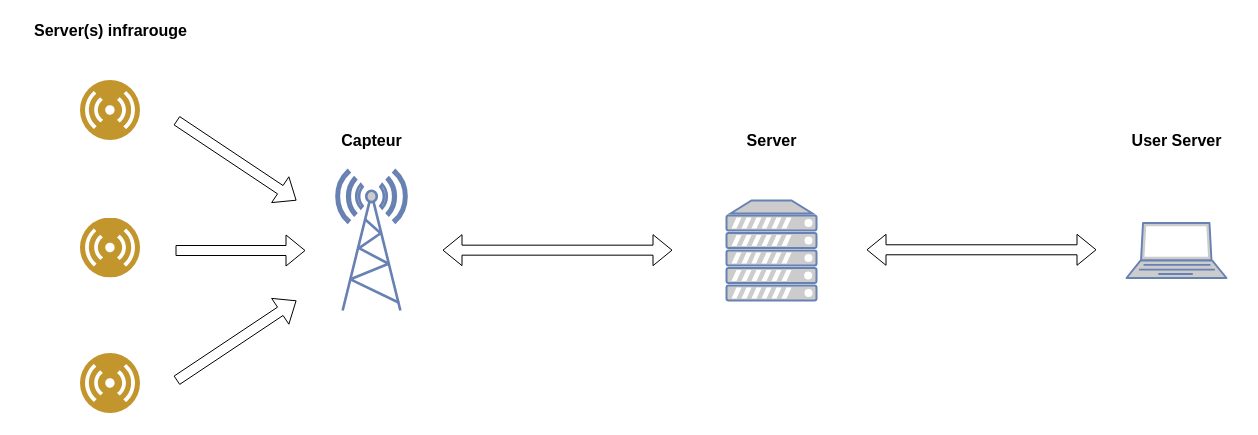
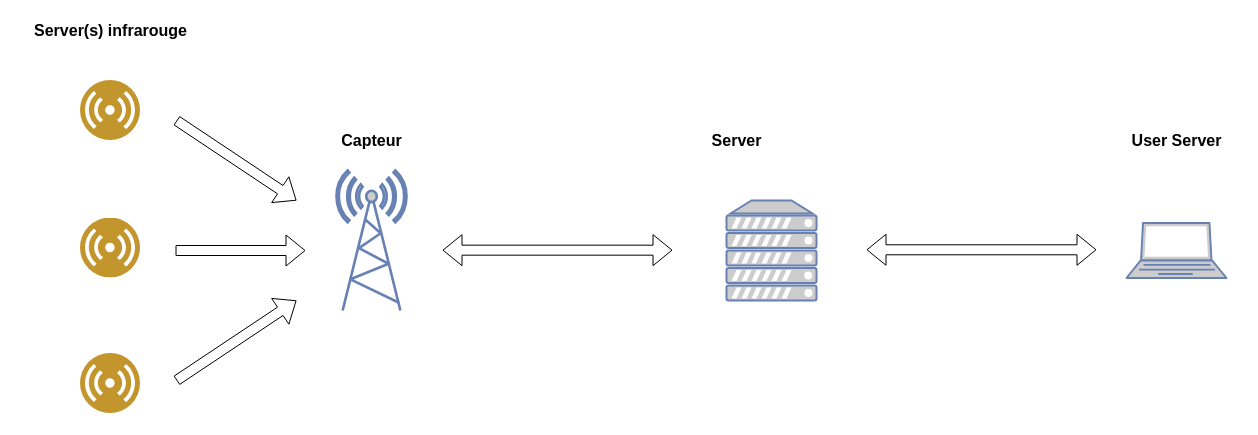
- <mxCell id="11" value="&lt;b&gt;Server&lt;/b&gt;" style="text;html=1;align=center;verticalAlign=middle;resizable=0;points=[];autosize=1;strokeColor=none;fillColor=none;fontSize=16;" parent="1" vertex="1"><mxGeometry x="736" y="130" width="70" height="20" as="geometry" /></mxCell>
+ <mxCell id="11" value="&lt;b&gt;Server&lt;/b&gt;" style="text;html=1;align=center;verticalAlign=middle;resizable=0;points=[];autosize=1;strokeColor=none;fillColor=none;fontSize=16;" parent="1" vertex="1"><mxGeometry x="701" y="130" width="70" height="20" as="geometry" /></mxCell>
